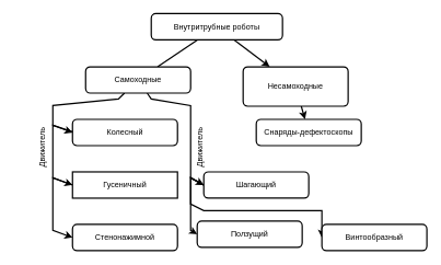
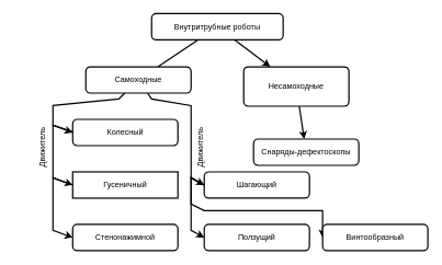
- <mxCell id="5" value="Снаряды-дефектоскопы" style="rounded=1;whiteSpace=wrap;html=1;absoluteArcSize=1;arcSize=14;strokeWidth=2;" vertex="1" parent="1"><mxGeometry x="390" y="181" width="160" height="40" as="geometry" /></mxCell>
+ <mxCell id="5" value="Снаряды-дефектоскопы" style="rounded=1;whiteSpace=wrap;html=1;absoluteArcSize=1;arcSize=14;strokeWidth=2;" vertex="1" parent="1"><mxGeometry x="385" y="211" width="160" height="40" as="geometry" /></mxCell>
- <mxCell id="18" value="Ползущий" style="rounded=1;whiteSpace=wrap;html=1;absoluteArcSize=1;arcSize=14;strokeWidth=2;" vertex="1" parent="1"><mxGeometry x="300" y="336" width="160" height="40" as="geometry" /></mxCell>
+ <mxCell id="18" value="Ползущий" style="rounded=1;whiteSpace=wrap;html=1;absoluteArcSize=1;arcSize=14;strokeWidth=2;" vertex="1" parent="1"><mxGeometry x="310" y="341" width="160" height="40" as="geometry" /></mxCell>
